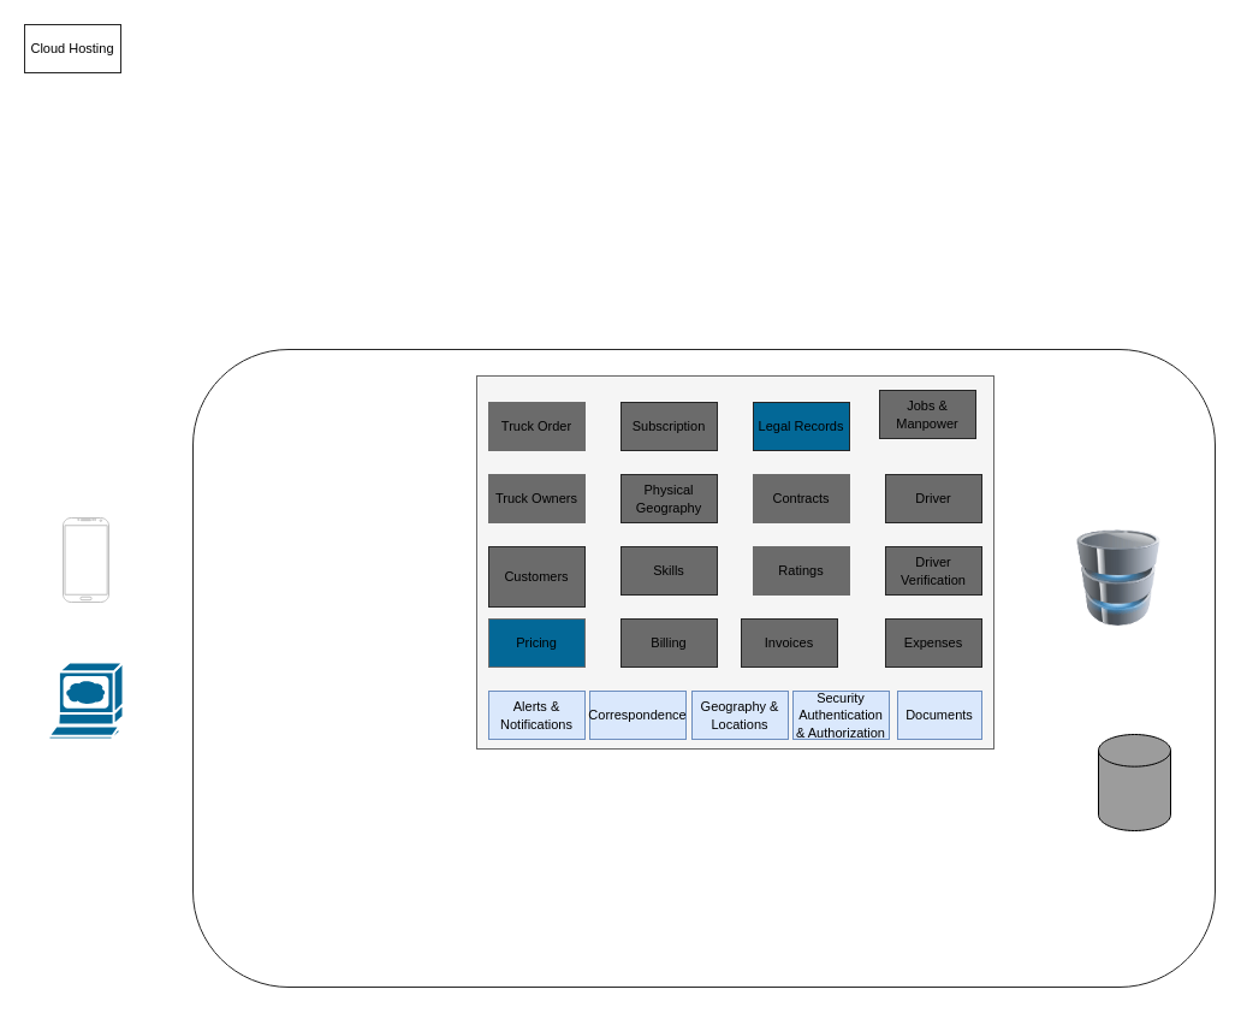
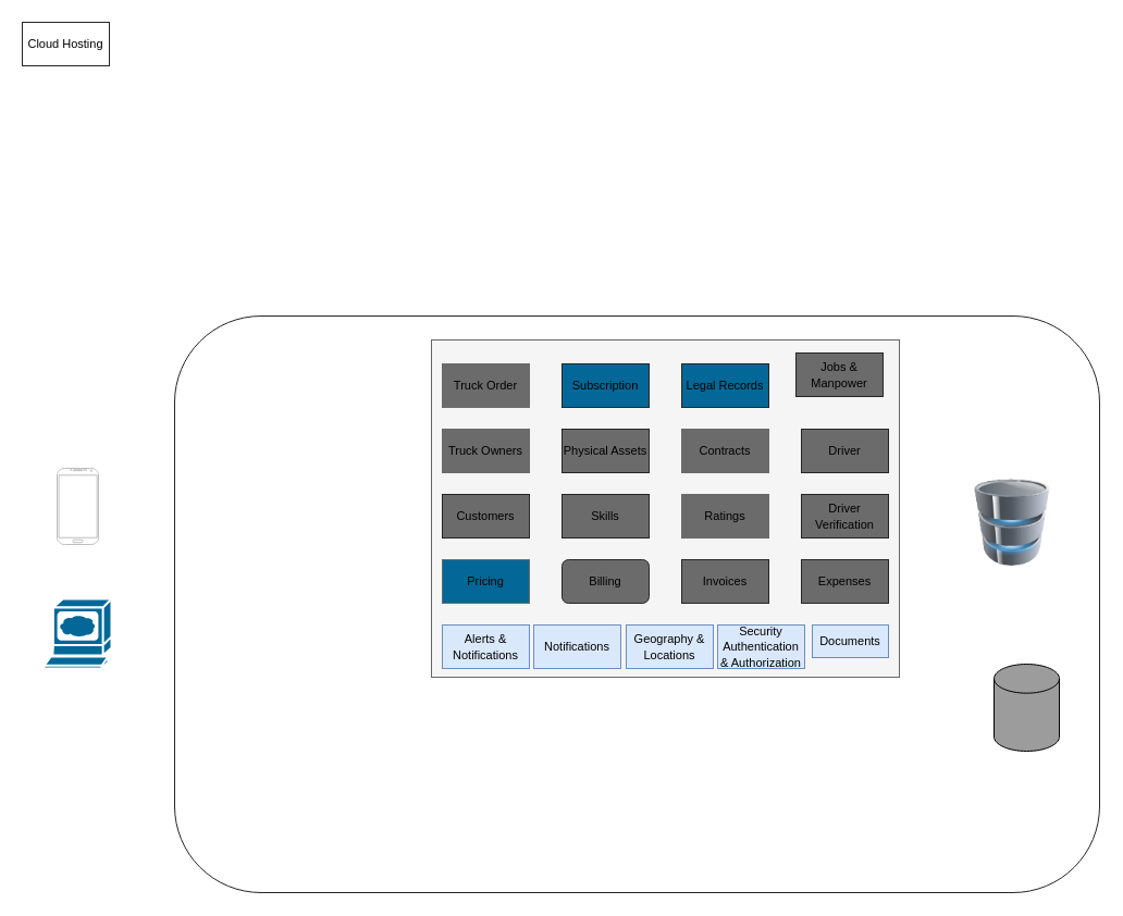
- <mxCell id="11" value="&lt;font style=&quot;font-size: 11px&quot;&gt;Subscription&lt;/font&gt;" style="rounded=0;whiteSpace=wrap;html=1;strokeColor=#262626;fillColor=#6B6B6B;" vertex="1" parent="8"><mxGeometry x="120" y="22" width="80" height="40" as="geometry" /></mxCell>
+ <mxCell id="11" value="&lt;font style=&quot;font-size: 11px&quot;&gt;Subscription&lt;/font&gt;" style="rounded=0;whiteSpace=wrap;html=1;strokeColor=#262626;fillColor=#036897;" vertex="1" parent="8"><mxGeometry x="120" y="22" width="80" height="40" as="geometry" /></mxCell>
- <mxCell id="16" value="&lt;font style=&quot;font-size: 11px&quot;&gt;Physical Geography&lt;/font&gt;" style="rounded=0;whiteSpace=wrap;html=1;strokeColor=#262626;fillColor=#6B6B6B;" vertex="1" parent="8"><mxGeometry x="120" y="82" width="80" height="40" as="geometry" /></mxCell>
+ <mxCell id="16" value="&lt;font style=&quot;font-size: 11px&quot;&gt;Physical Assets&lt;/font&gt;" style="rounded=0;whiteSpace=wrap;html=1;strokeColor=#262626;fillColor=#6B6B6B;" vertex="1" parent="8"><mxGeometry x="120" y="82" width="80" height="40" as="geometry" /></mxCell>
- <mxCell id="27" value="&lt;span style=&quot;font-size: 11px&quot;&gt;Customers&lt;/span&gt;" style="rounded=0;whiteSpace=wrap;html=1;strokeColor=#262626;fillColor=#6B6B6B;" vertex="1" parent="8"><mxGeometry x="10" y="142" width="80" height="50" as="geometry" /></mxCell>
+ <mxCell id="27" value="&lt;span style=&quot;font-size: 11px&quot;&gt;Customers&lt;/span&gt;" style="rounded=0;whiteSpace=wrap;html=1;strokeColor=#262626;fillColor=#6B6B6B;" vertex="1" parent="8"><mxGeometry x="10" y="142" width="80" height="40" as="geometry" /></mxCell>
- <mxCell id="23" value="&lt;font style=&quot;font-size: 11px&quot;&gt;Billing&lt;/font&gt;" style="rounded=0;whiteSpace=wrap;html=1;strokeColor=#262626;fillColor=#6B6B6B;" vertex="1" parent="8"><mxGeometry x="120" y="202" width="80" height="40" as="geometry" /></mxCell>
+ <mxCell id="23" value="&lt;font style=&quot;font-size: 11px&quot;&gt;Billing&lt;/font&gt;" style="whiteSpace=wrap;html=1;strokeColor=#262626;fillColor=#6B6B6B;rounded=1;" vertex="1" parent="8"><mxGeometry x="120" y="202" width="80" height="40" as="geometry" /></mxCell>
- <mxCell id="25" value="&lt;font style=&quot;font-size: 11px&quot;&gt;Invoices&lt;/font&gt;" style="rounded=0;whiteSpace=wrap;html=1;strokeColor=#262626;fillColor=#6B6B6B;" vertex="1" parent="8"><mxGeometry x="220" y="202" width="80" height="40" as="geometry" /></mxCell>
+ <mxCell id="25" value="&lt;font style=&quot;font-size: 11px&quot;&gt;Invoices&lt;/font&gt;" style="rounded=0;whiteSpace=wrap;html=1;strokeColor=#262626;fillColor=#6B6B6B;" vertex="1" parent="8"><mxGeometry x="230" y="202" width="80" height="40" as="geometry" /></mxCell>
- <mxCell id="30" value="&lt;span style=&quot;font-size: 11px&quot;&gt;Correspondence&lt;/span&gt;" style="rounded=0;whiteSpace=wrap;html=1;strokeColor=#6c8ebf;fillColor=#dae8fc;" vertex="1" parent="8"><mxGeometry x="94" y="262" width="80" height="40" as="geometry" /></mxCell>
+ <mxCell id="30" value="&lt;span style=&quot;font-size: 11px&quot;&gt;Notifications&lt;/span&gt;" style="rounded=0;whiteSpace=wrap;html=1;strokeColor=#6c8ebf;fillColor=#dae8fc;" vertex="1" parent="8"><mxGeometry x="94" y="262" width="80" height="40" as="geometry" /></mxCell>
- <mxCell id="29" value="&lt;span style=&quot;font-size: 11px&quot;&gt;Documents&lt;/span&gt;" style="rounded=0;whiteSpace=wrap;html=1;strokeColor=#6c8ebf;fillColor=#dae8fc;" vertex="1" parent="8"><mxGeometry x="350" y="262" width="70" height="40" as="geometry" /></mxCell>
+ <mxCell id="29" value="&lt;span style=&quot;font-size: 11px&quot;&gt;Documents&lt;/span&gt;" style="rounded=0;whiteSpace=wrap;html=1;strokeColor=#6c8ebf;fillColor=#dae8fc;" vertex="1" parent="8"><mxGeometry x="350" y="262" width="70" height="30" as="geometry" /></mxCell>
